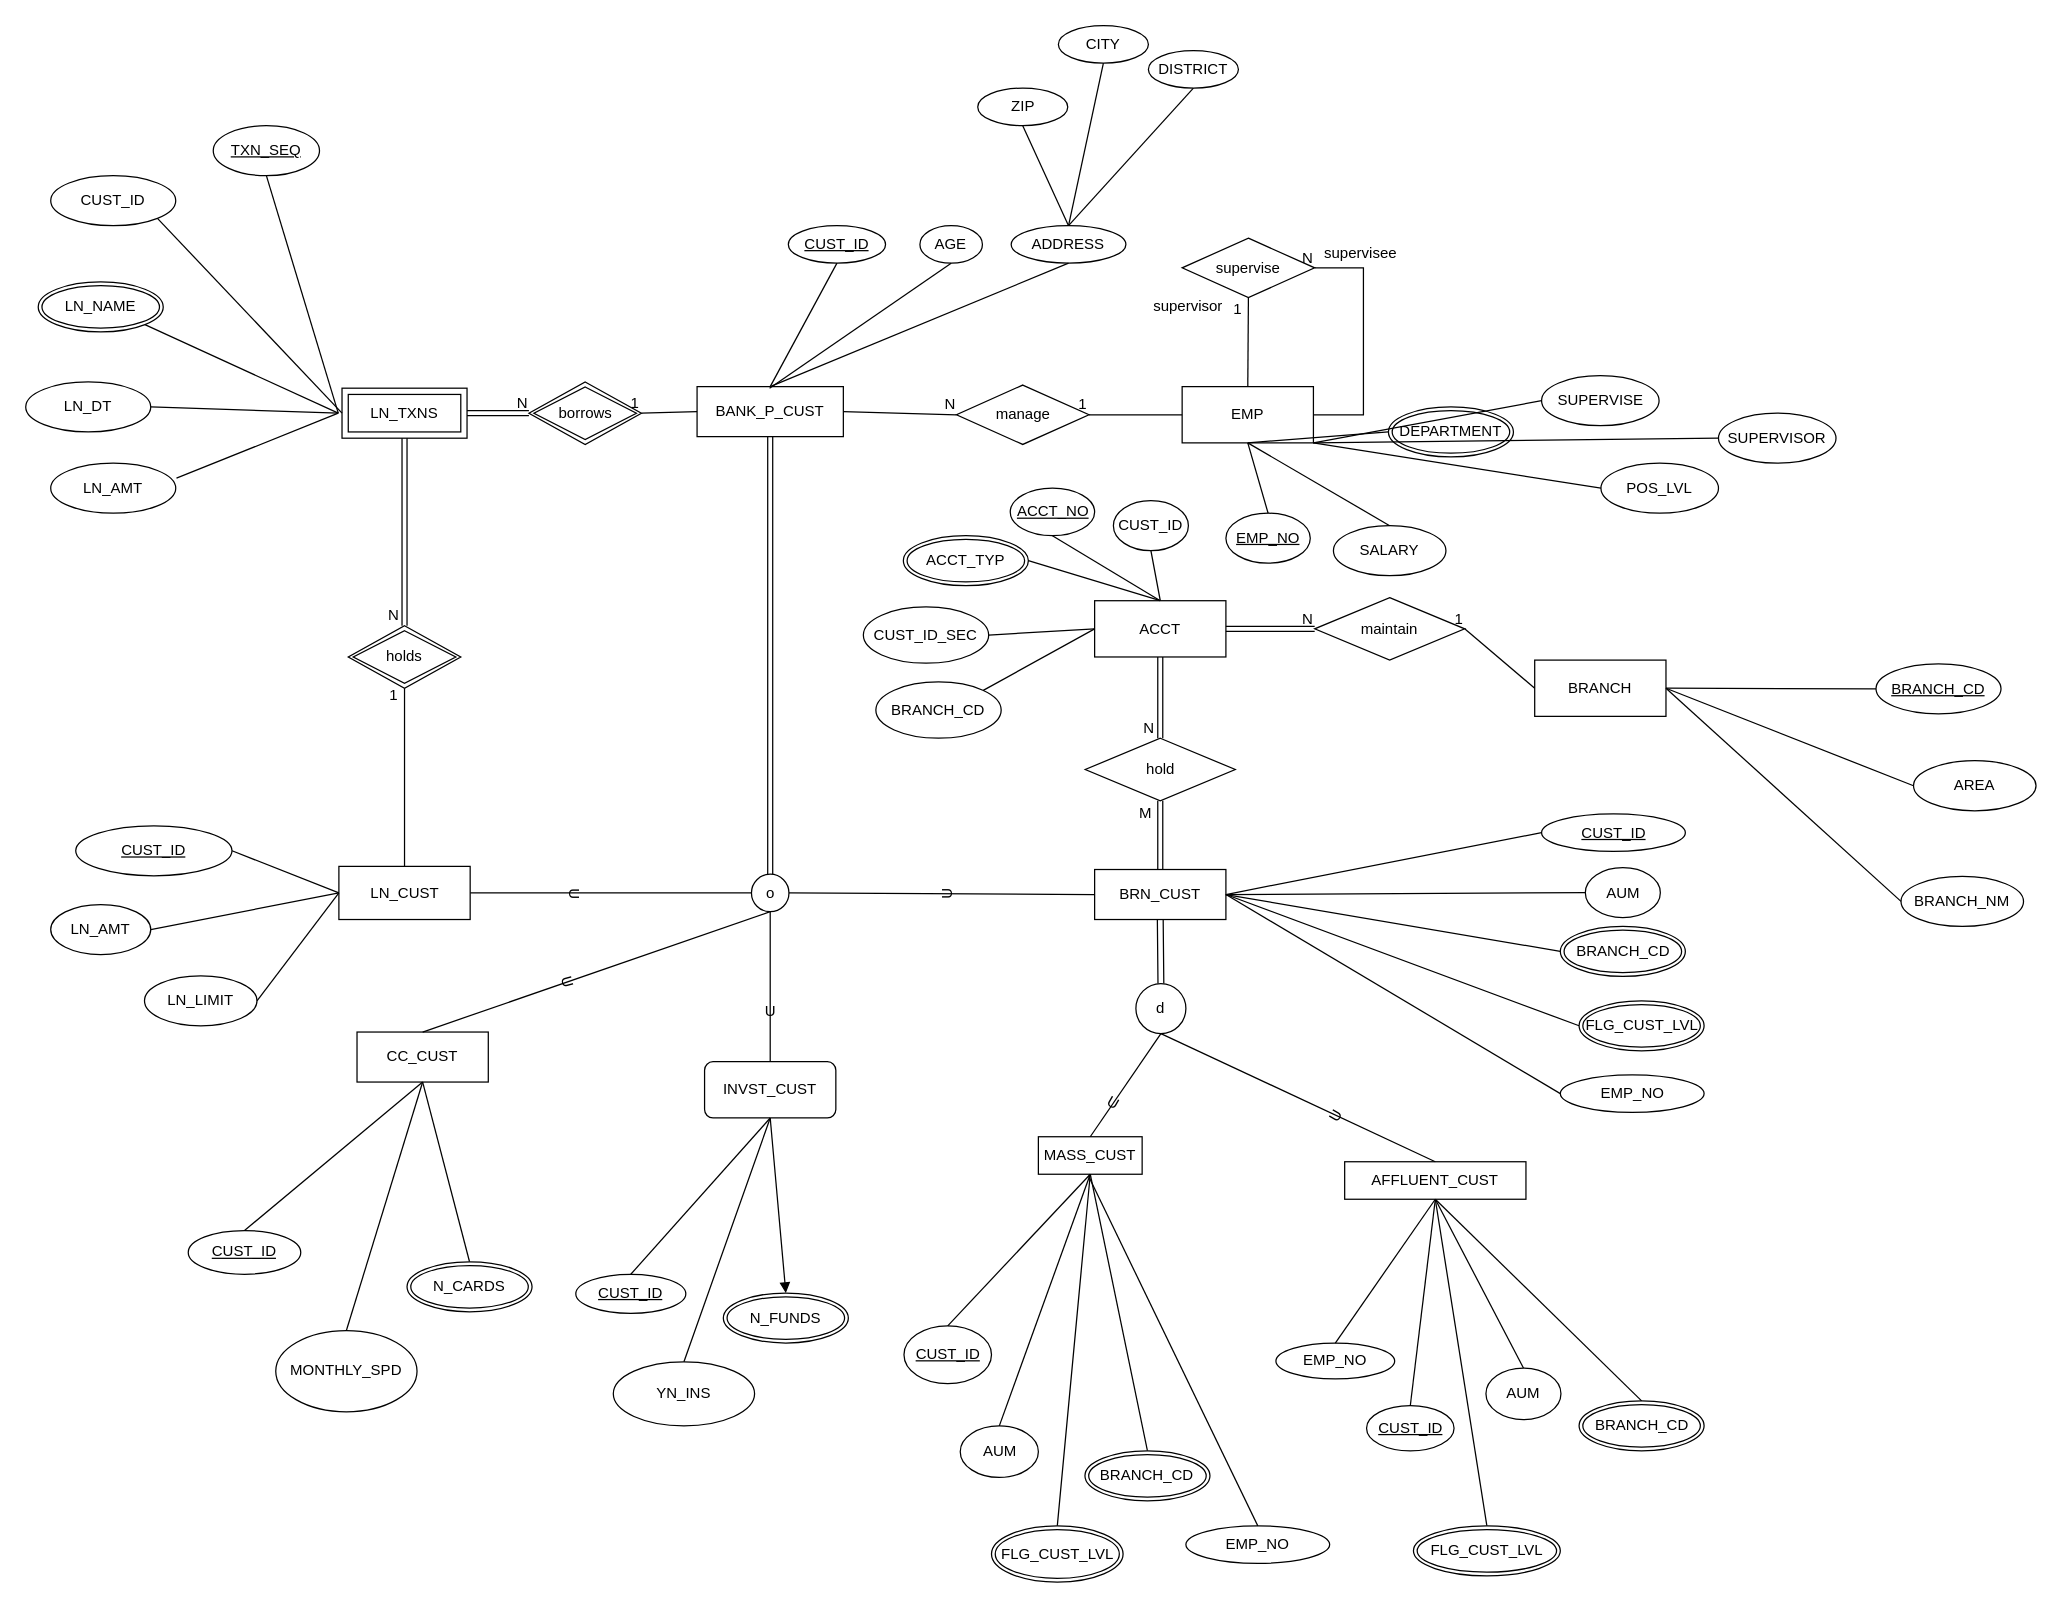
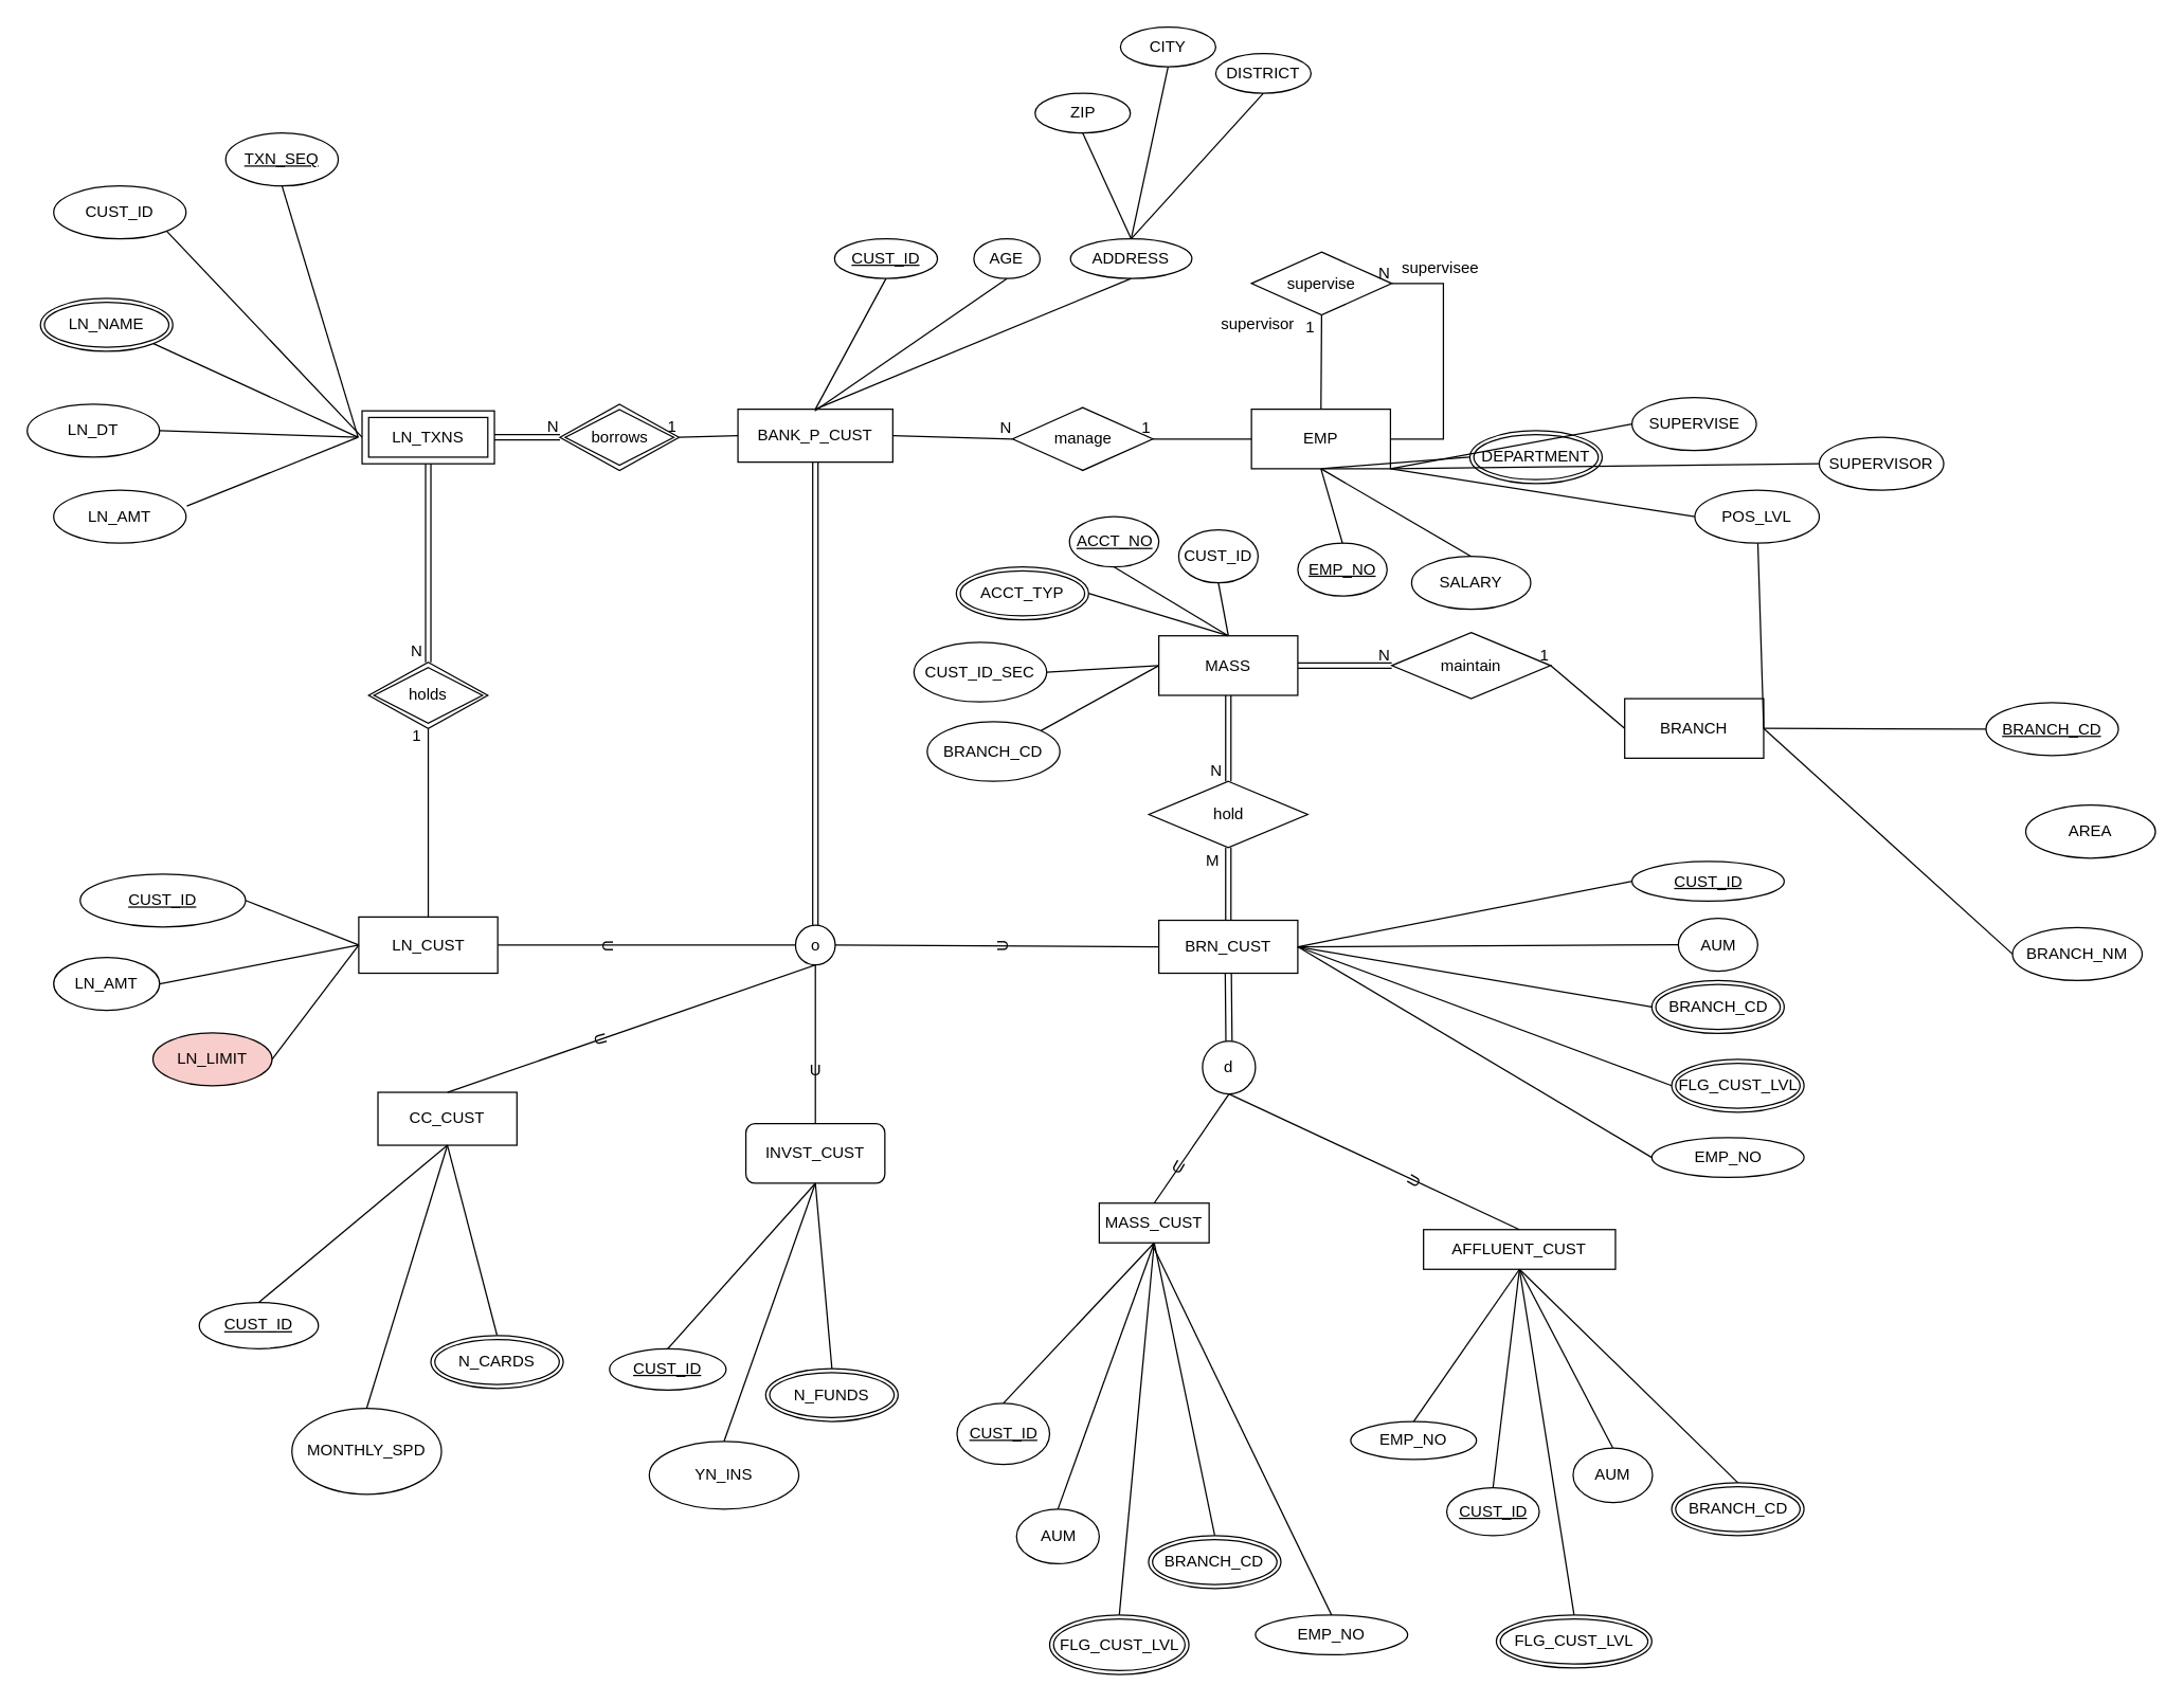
- <mxCell id="89" value="ACCT" style="rounded=0;whiteSpace=wrap;html=1;" parent="1" vertex="1"><mxGeometry x="875" y="480" width="105" height="45" as="geometry" /></mxCell>
+ <mxCell id="89" value="MASS" style="rounded=0;whiteSpace=wrap;html=1;" parent="1" vertex="1"><mxGeometry x="875" y="480" width="105" height="45" as="geometry" /></mxCell>
- <mxCell id="114" value="" style="endArrow=none;html=1;rounded=0;entryX=0;entryY=0.5;entryDx=0;entryDy=0;exitX=1;exitY=0.5;exitDx=0;exitDy=0;" parent="1" source="100" target="111" edge="1"><mxGeometry relative="1" as="geometry"><mxPoint x="1355" y="512" as="sourcePoint" /><mxPoint x="1400" y="430" as="targetPoint" /></mxGeometry></mxCell>
+ <mxCell id="114" value="" style="endArrow=none;html=1;rounded=0;exitX=1;exitY=0.5;exitDx=0;exitDy=0;" parent="1" source="100" target="145" edge="1"><mxGeometry relative="1" as="geometry"><mxPoint x="1355" y="512" as="sourcePoint" /><mxPoint x="1400" y="430" as="targetPoint" /></mxGeometry></mxCell>
- <mxCell id="24" value="LN_LIMIT" style="ellipse;whiteSpace=wrap;html=1;" parent="1" vertex="1"><mxGeometry x="115" y="780" width="90" height="40" as="geometry" /></mxCell>
+ <mxCell id="24" value="LN_LIMIT" style="ellipse;whiteSpace=wrap;html=1;fillColor=#f8cecc;" parent="1" vertex="1"><mxGeometry x="115" y="780" width="90" height="40" as="geometry" /></mxCell>
- <mxCell id="93" value="" style="endArrow=block;html=1;rounded=0;entryX=0.5;entryY=0;entryDx=0;entryDy=0;exitX=0.5;exitY=1;exitDx=0;exitDy=0;" parent="1" source="5" target="63" edge="1"><mxGeometry width="50" height="50" relative="1" as="geometry"><mxPoint x="620.75" y="905" as="sourcePoint" /><mxPoint x="635.75" y="990" as="targetPoint" /></mxGeometry></mxCell>
+ <mxCell id="93" value="" style="endArrow=none;html=1;rounded=0;entryX=0.5;entryY=0;entryDx=0;entryDy=0;exitX=0.5;exitY=1;exitDx=0;exitDy=0;" parent="1" source="5" target="63" edge="1"><mxGeometry width="50" height="50" relative="1" as="geometry"><mxPoint x="620.75" y="905" as="sourcePoint" /><mxPoint x="635.75" y="990" as="targetPoint" /></mxGeometry></mxCell>
